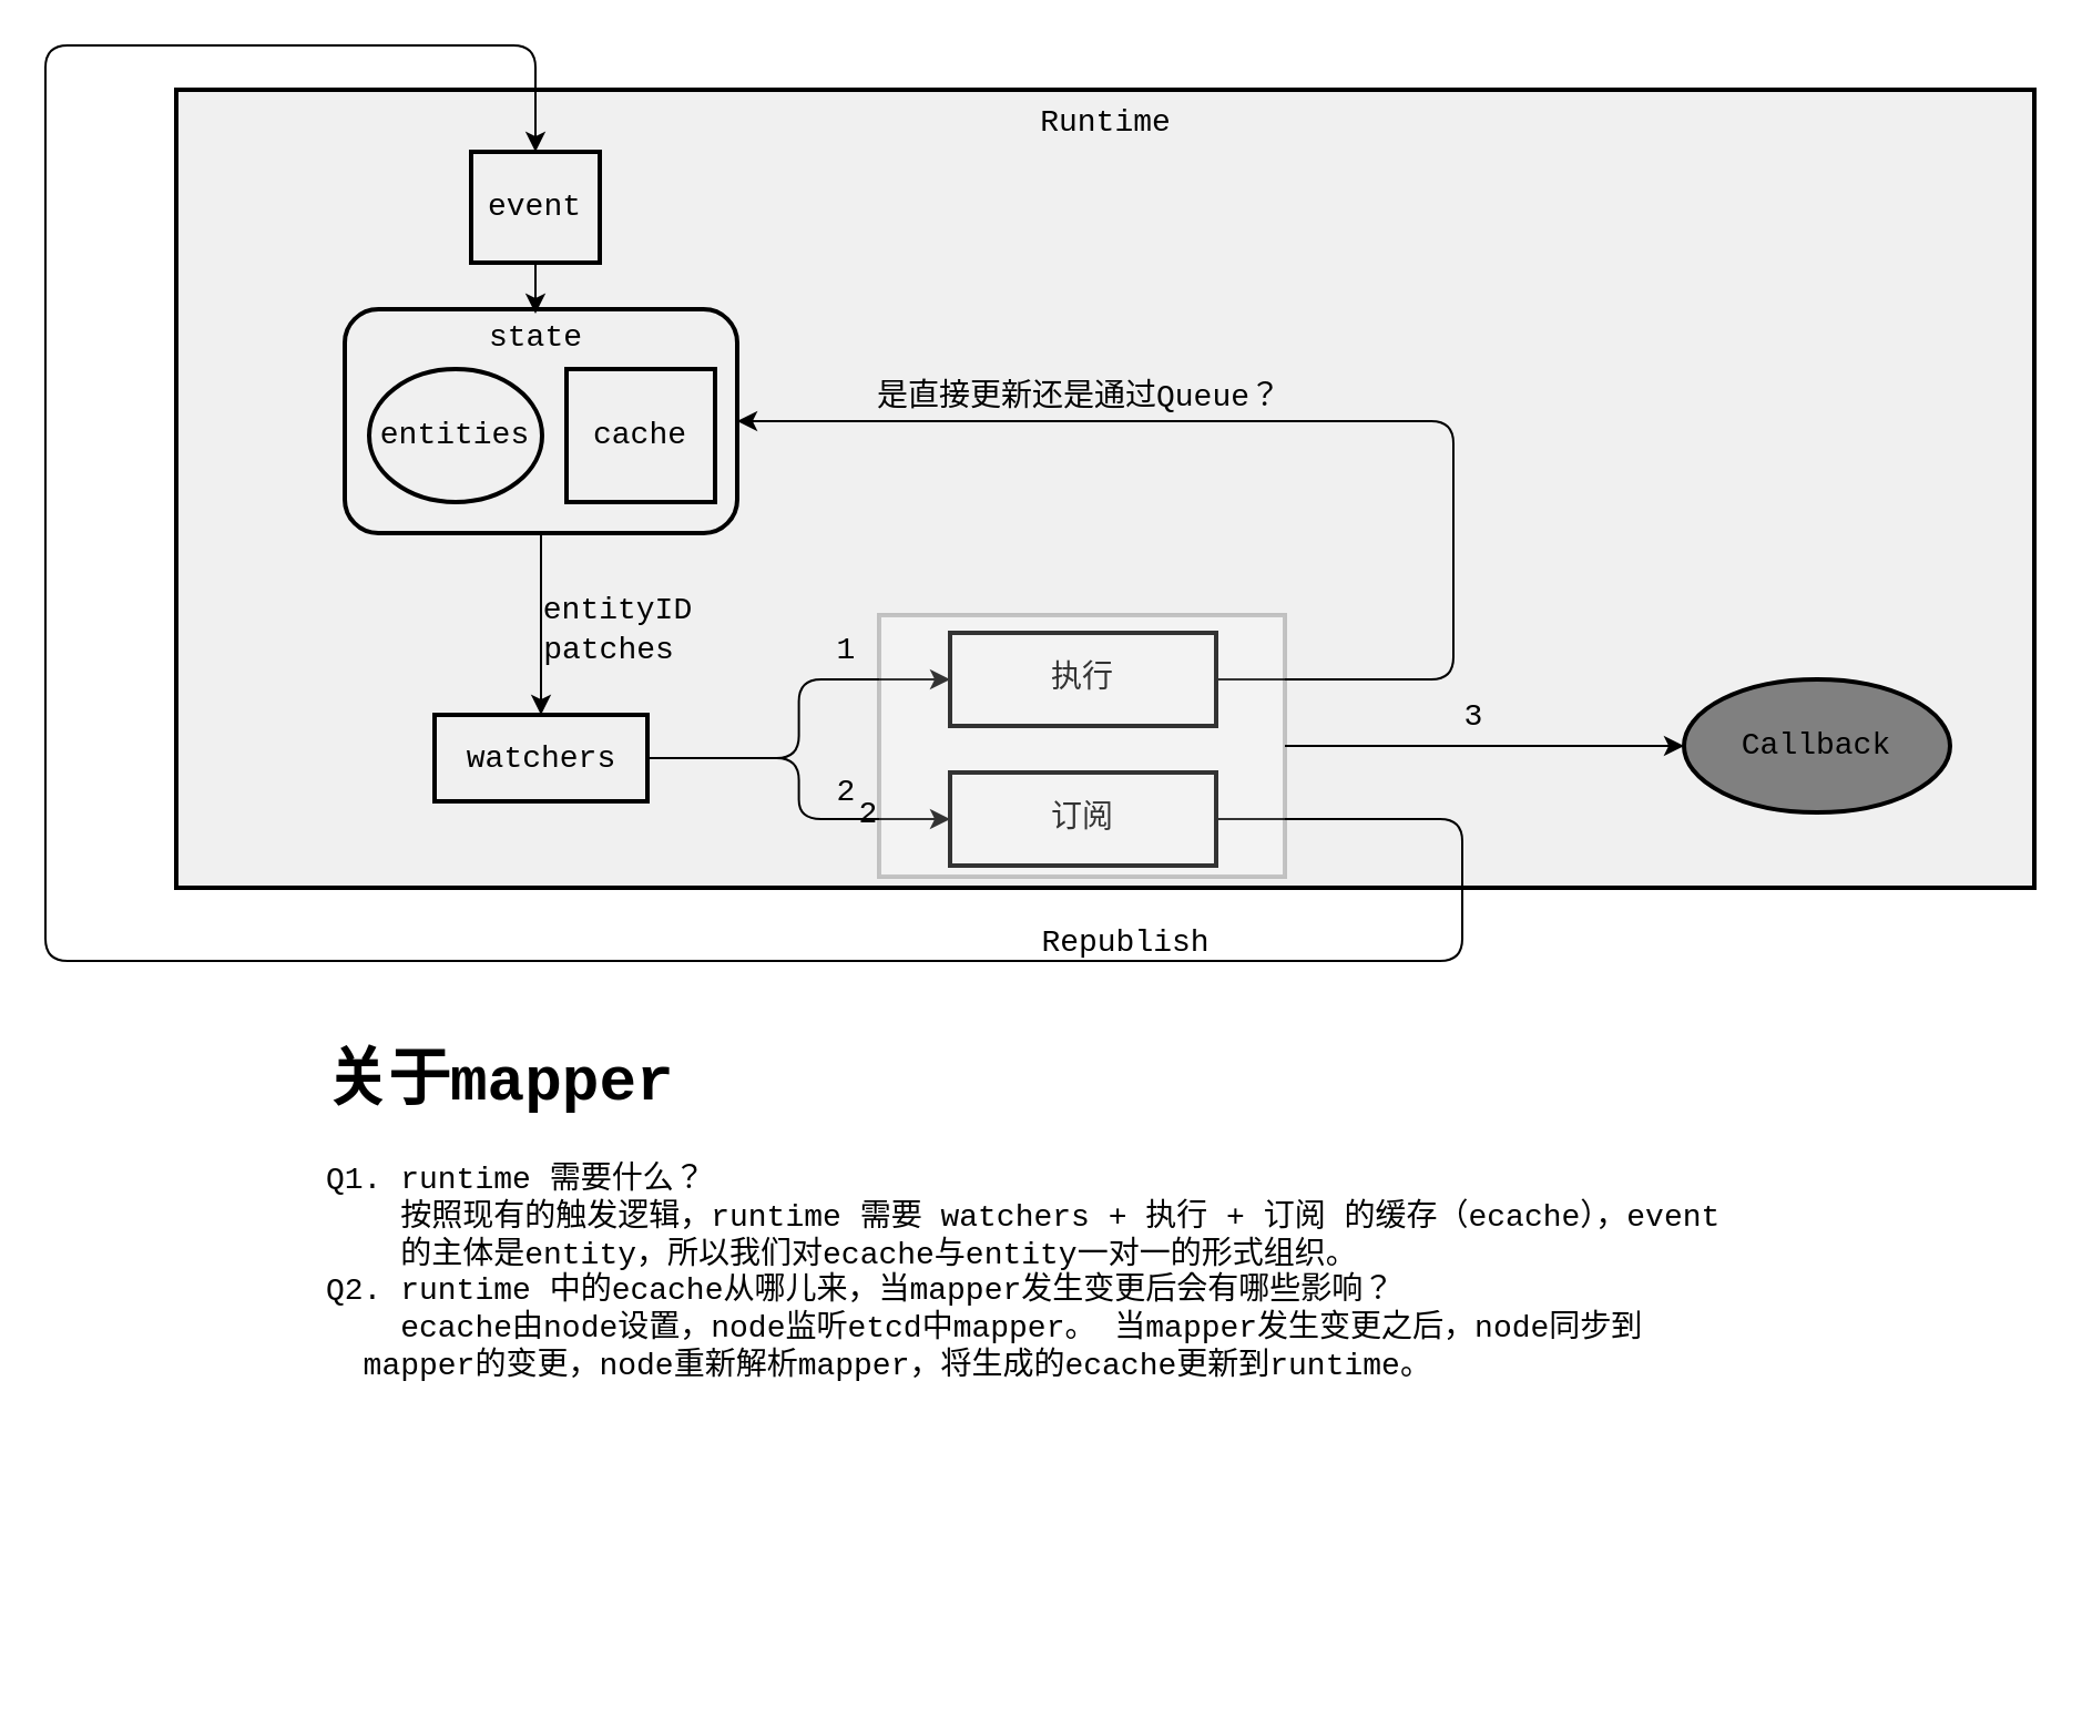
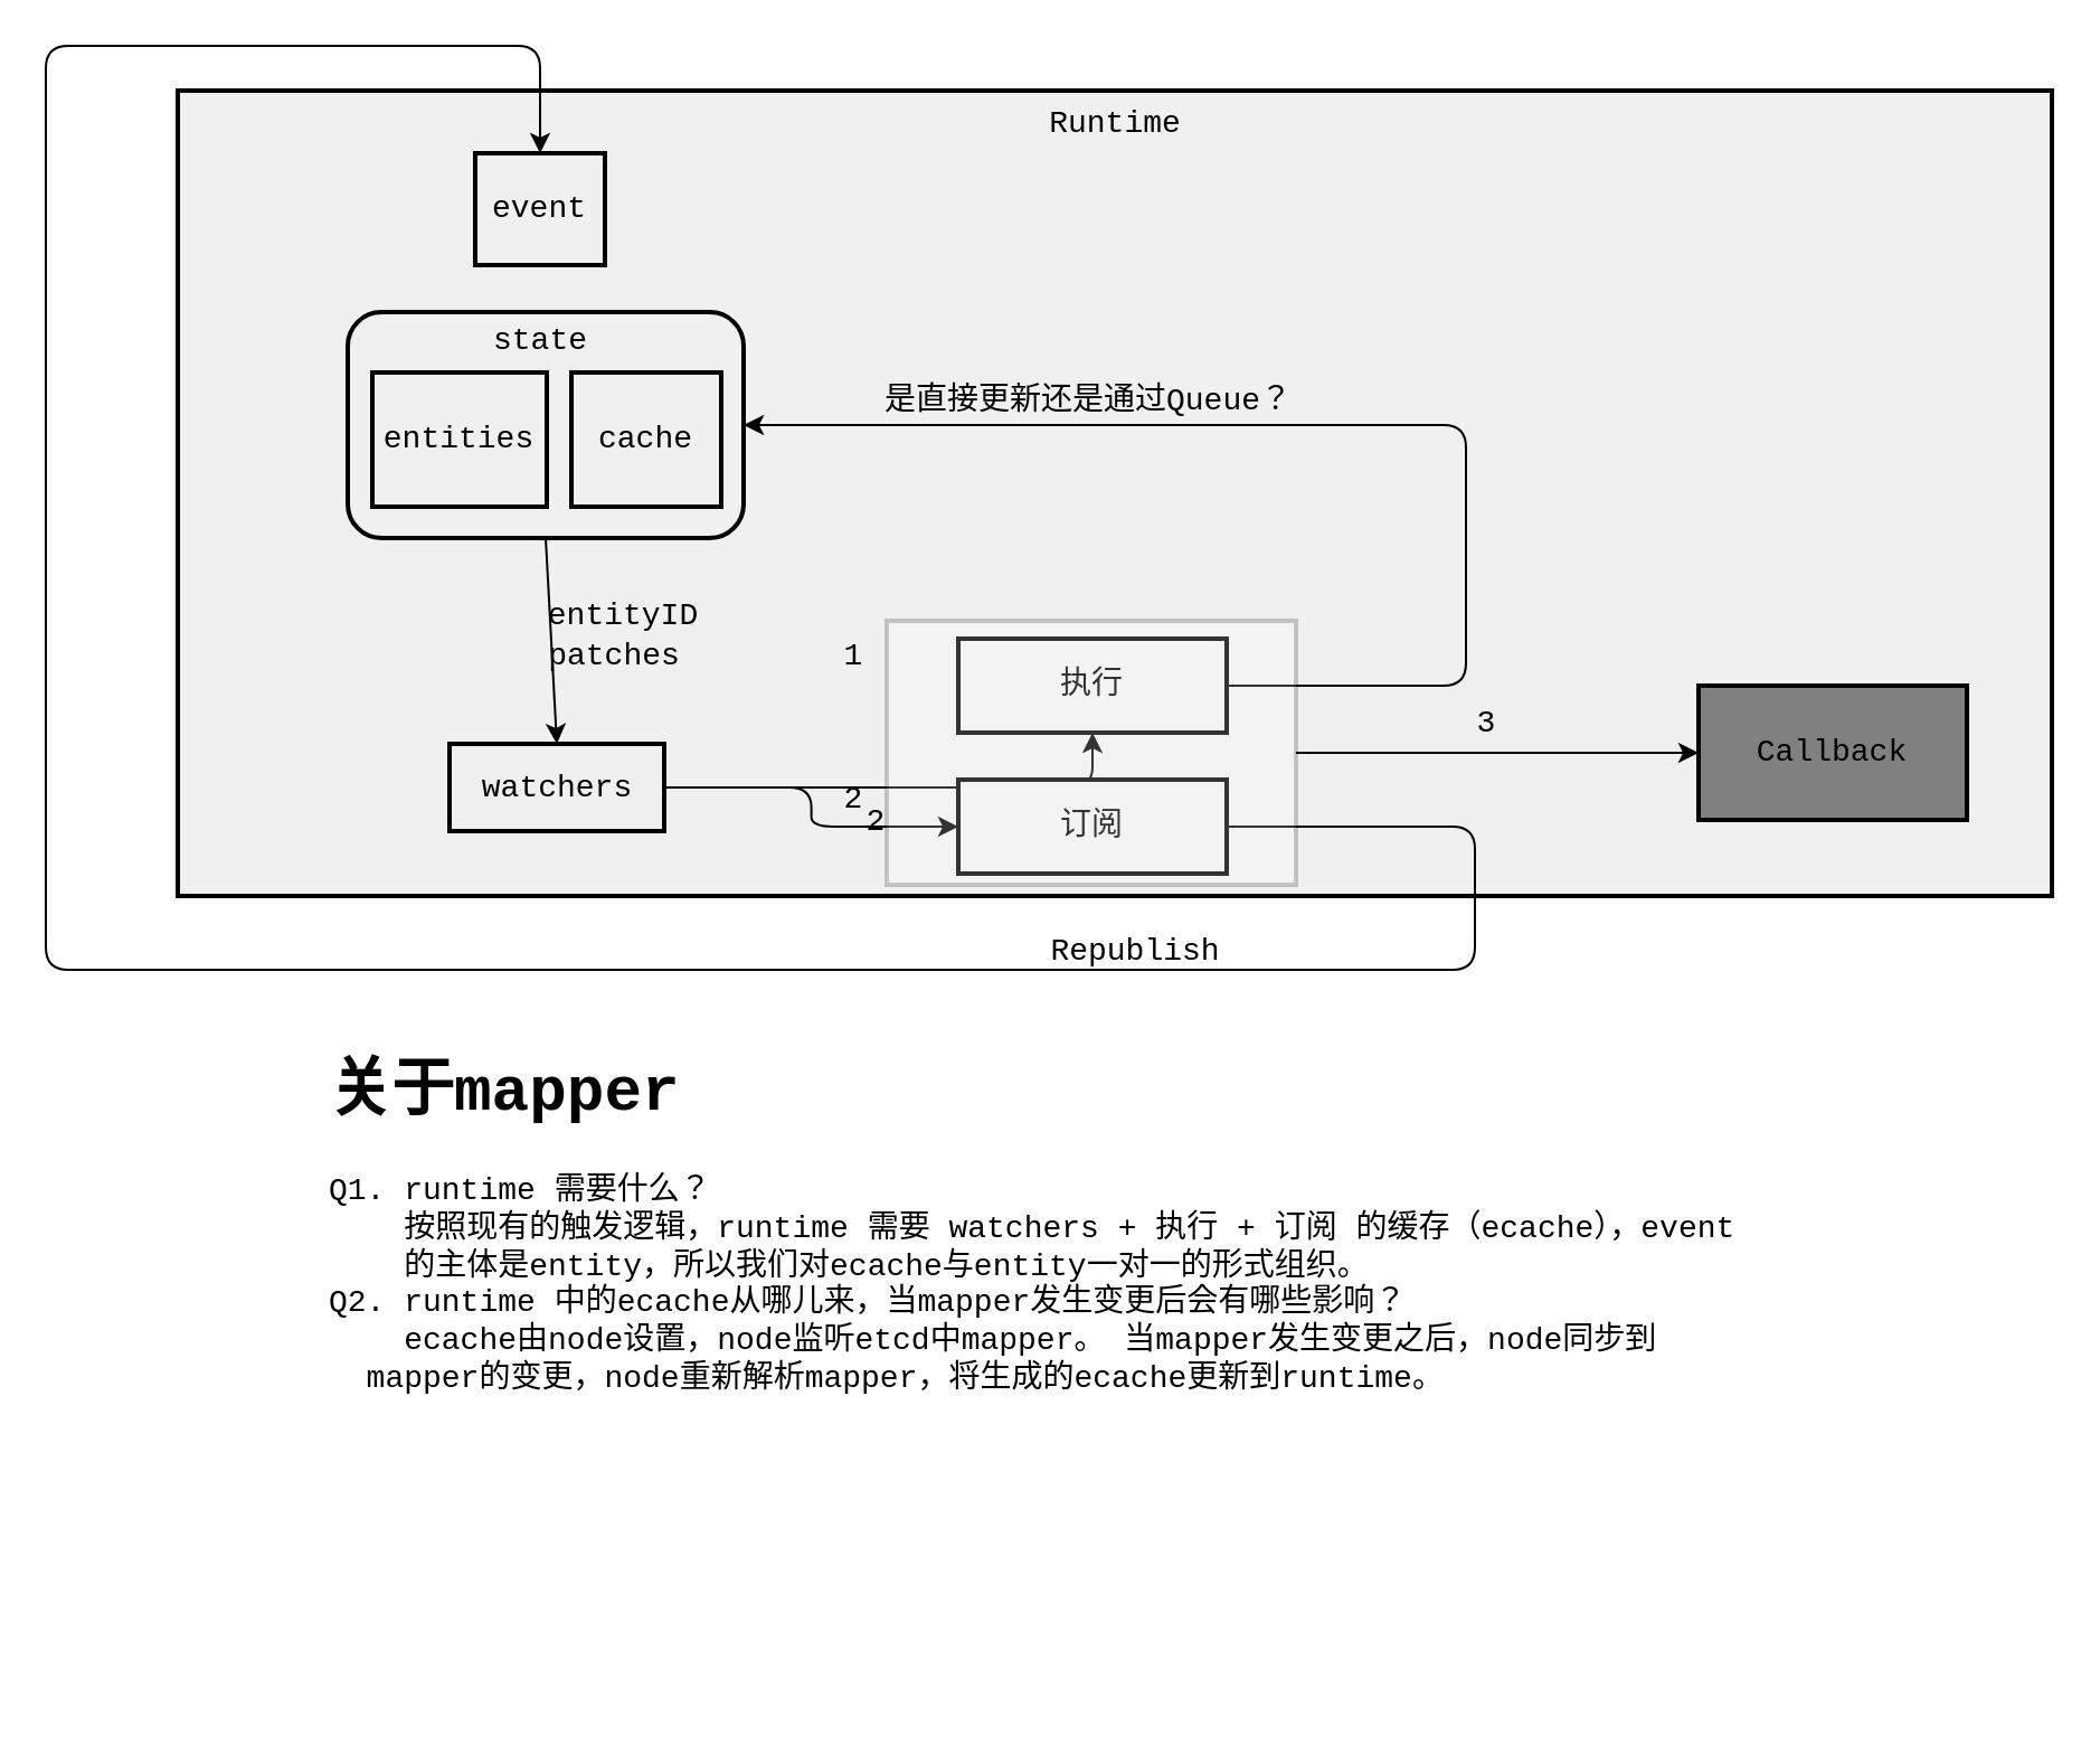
- <mxCell id="13" style="edgeStyle=none;html=1;exitX=0.5;exitY=1;exitDx=0;exitDy=0;fontFamily=Courier New;fontSize=14;fontColor=#000000;strokeColor=#000000;" edge="1" parent="1" source="14" target="8"><mxGeometry relative="1" as="geometry" /></mxCell>
- <mxCell id="6" value="entities" style="ellipse;whiteSpace=wrap;html=1;fontFamily=Courier New;fontSize=14;fontColor=#000000;strokeColor=#000000;strokeWidth=2;fillColor=#F0F0F0;" vertex="1" parent="1"><mxGeometry x="166" y="166" width="78" height="60" as="geometry" /></mxCell>
+ <mxCell id="6" value="entities" style="rounded=0;whiteSpace=wrap;html=1;fontFamily=Courier New;fontSize=14;fontColor=#000000;strokeColor=#000000;strokeWidth=2;fillColor=#F0F0F0;" vertex="1" parent="1"><mxGeometry x="166" y="166" width="78" height="60" as="geometry" /></mxCell>
- <mxCell id="25" value="Callback" style="ellipse;whiteSpace=wrap;html=1;fontFamily=Courier New;fontSize=14;fontColor=#000000;strokeColor=#000000;strokeWidth=2;fillColor=#808080;gradientColor=none;" vertex="1" parent="1"><mxGeometry x="759" y="306" width="120" height="60" as="geometry" /></mxCell>
+ <mxCell id="25" value="Callback" style="rounded=0;whiteSpace=wrap;html=1;fontFamily=Courier New;fontSize=14;fontColor=#000000;strokeColor=#000000;strokeWidth=2;fillColor=#808080;gradientColor=none;" vertex="1" parent="1"><mxGeometry x="759" y="306" width="120" height="60" as="geometry" /></mxCell>
- <mxCell id="11" value="watchers" style="rounded=0;whiteSpace=wrap;html=1;fontFamily=Courier New;fontSize=14;fontColor=#000000;strokeColor=#000000;strokeWidth=2;fillColor=#F0F0F0;" vertex="1" parent="1"><mxGeometry x="195.5" y="322" width="96" height="39" as="geometry" /></mxCell>
+ <mxCell id="11" value="watchers" style="rounded=0;whiteSpace=wrap;html=1;fontFamily=Courier New;fontSize=14;fontColor=#000000;strokeColor=#000000;strokeWidth=2;fillColor=#F0F0F0;" vertex="1" parent="1"><mxGeometry x="200.5" y="332" width="96" height="39" as="geometry" /></mxCell>
